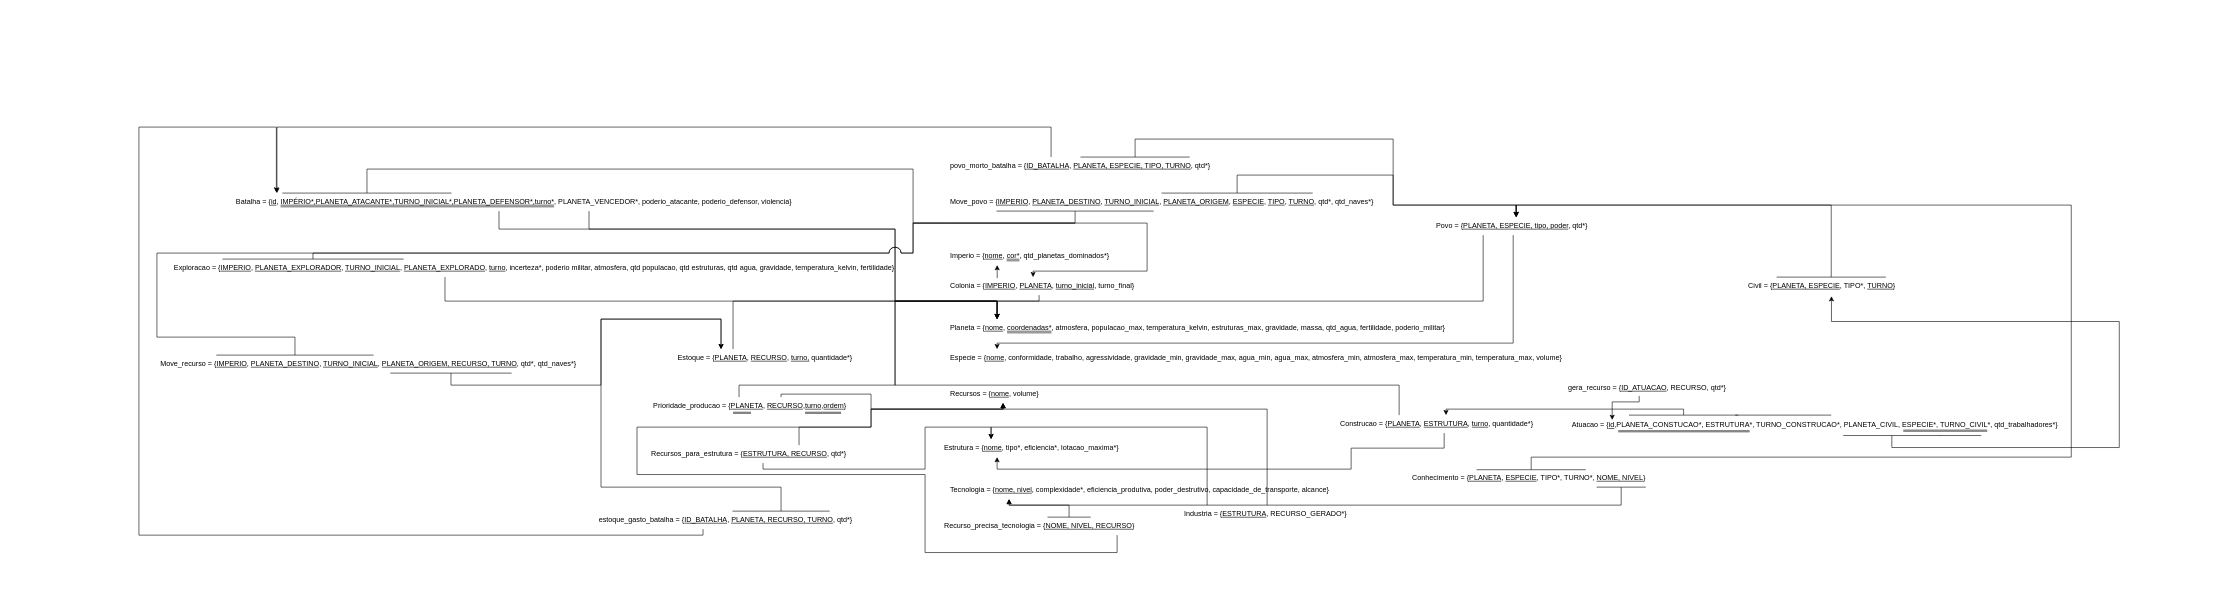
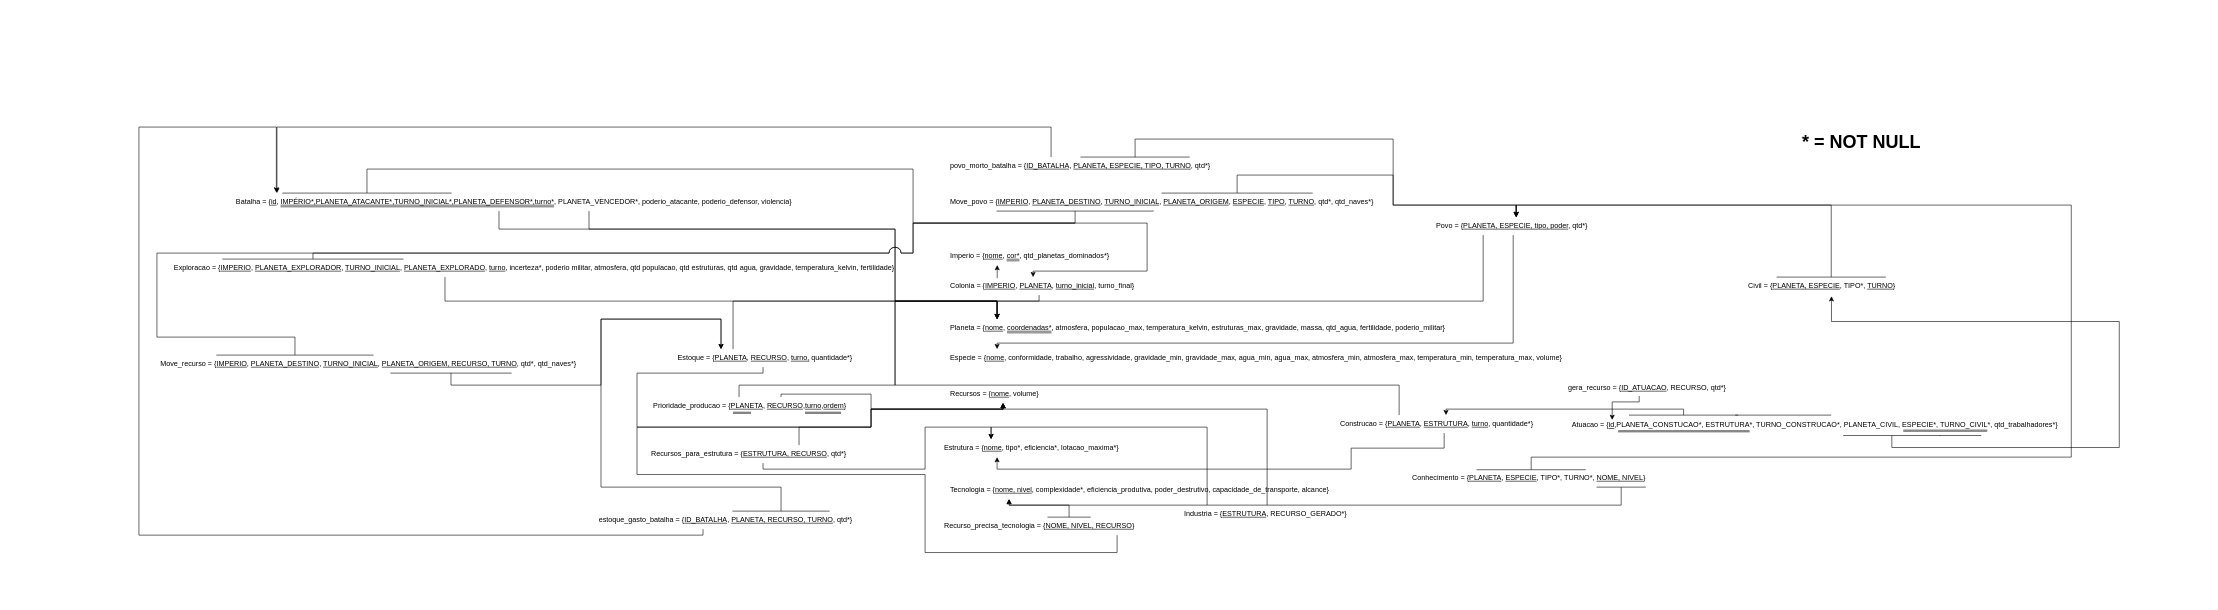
+ <mxCell id="70" value="&lt;font style=&quot;font-size: 30px;&quot;&gt;* = NOT NULL&lt;/font&gt;" style="text;html=1;align=center;verticalAlign=middle;resizable=0;points=[];autosize=1;strokeColor=none;fillColor=none;fontStyle=1" parent="1" vertex="1"><mxGeometry x="2780" y="20" width="220" height="50" as="geometry" /></mxCell>
+ <mxCell id="33" style="edgeStyle=orthogonalEdgeStyle;rounded=0;orthogonalLoop=1;jettySize=auto;html=1;" parent="1" source="16" target="3" edge="1"><mxGeometry relative="1" as="geometry"><Array as="points"><mxPoint x="1060" y="430" /><mxPoint x="850" y="430" /><mxPoint x="850" y="520" /><mxPoint x="1240" y="520" /><mxPoint x="1240" y="490" /><mxPoint x="1460" y="490" /></Array></mxGeometry></mxCell>
